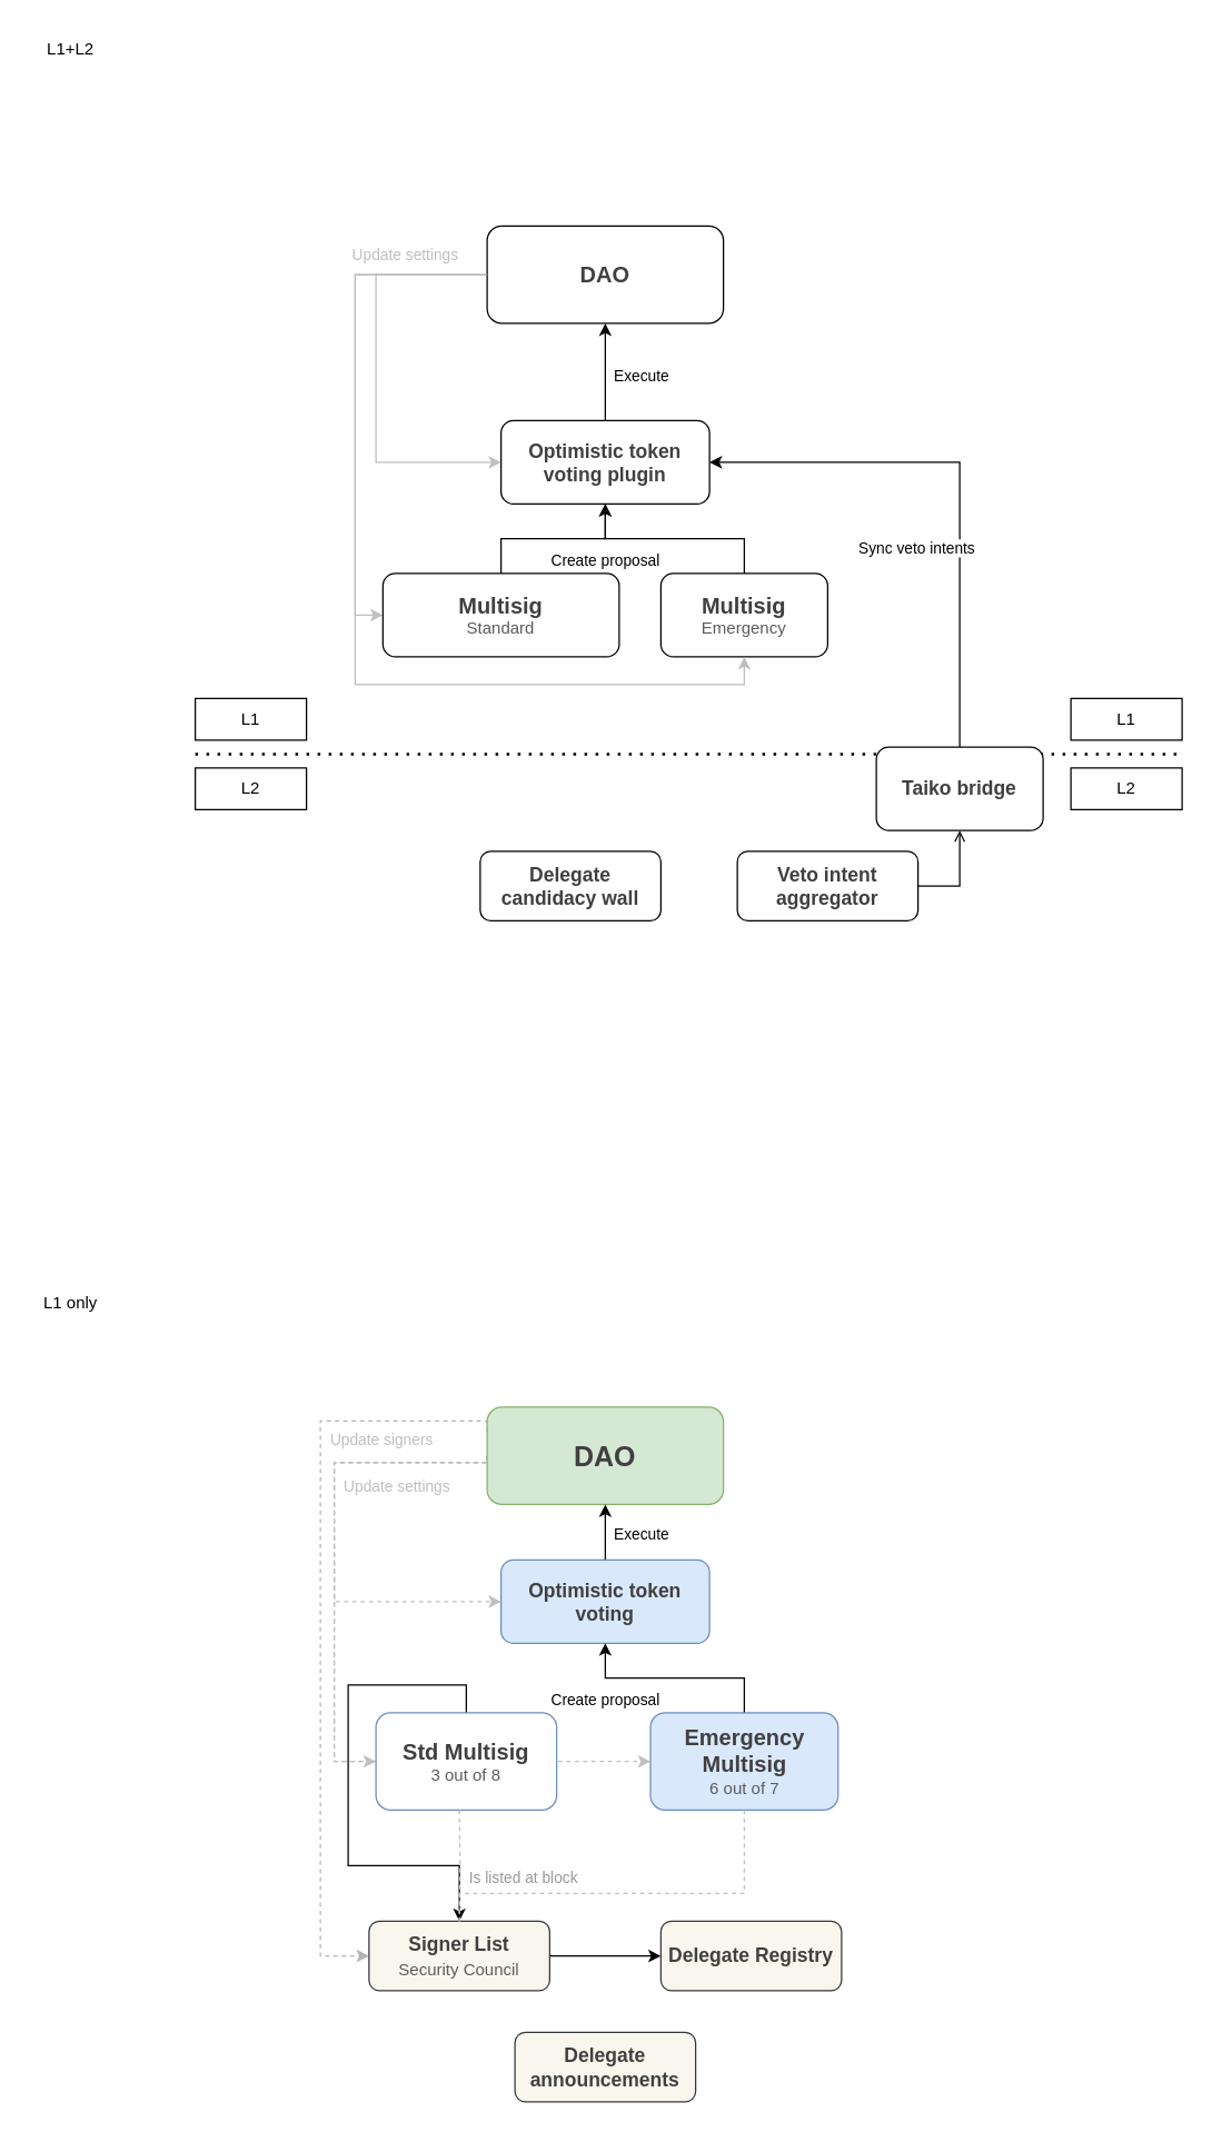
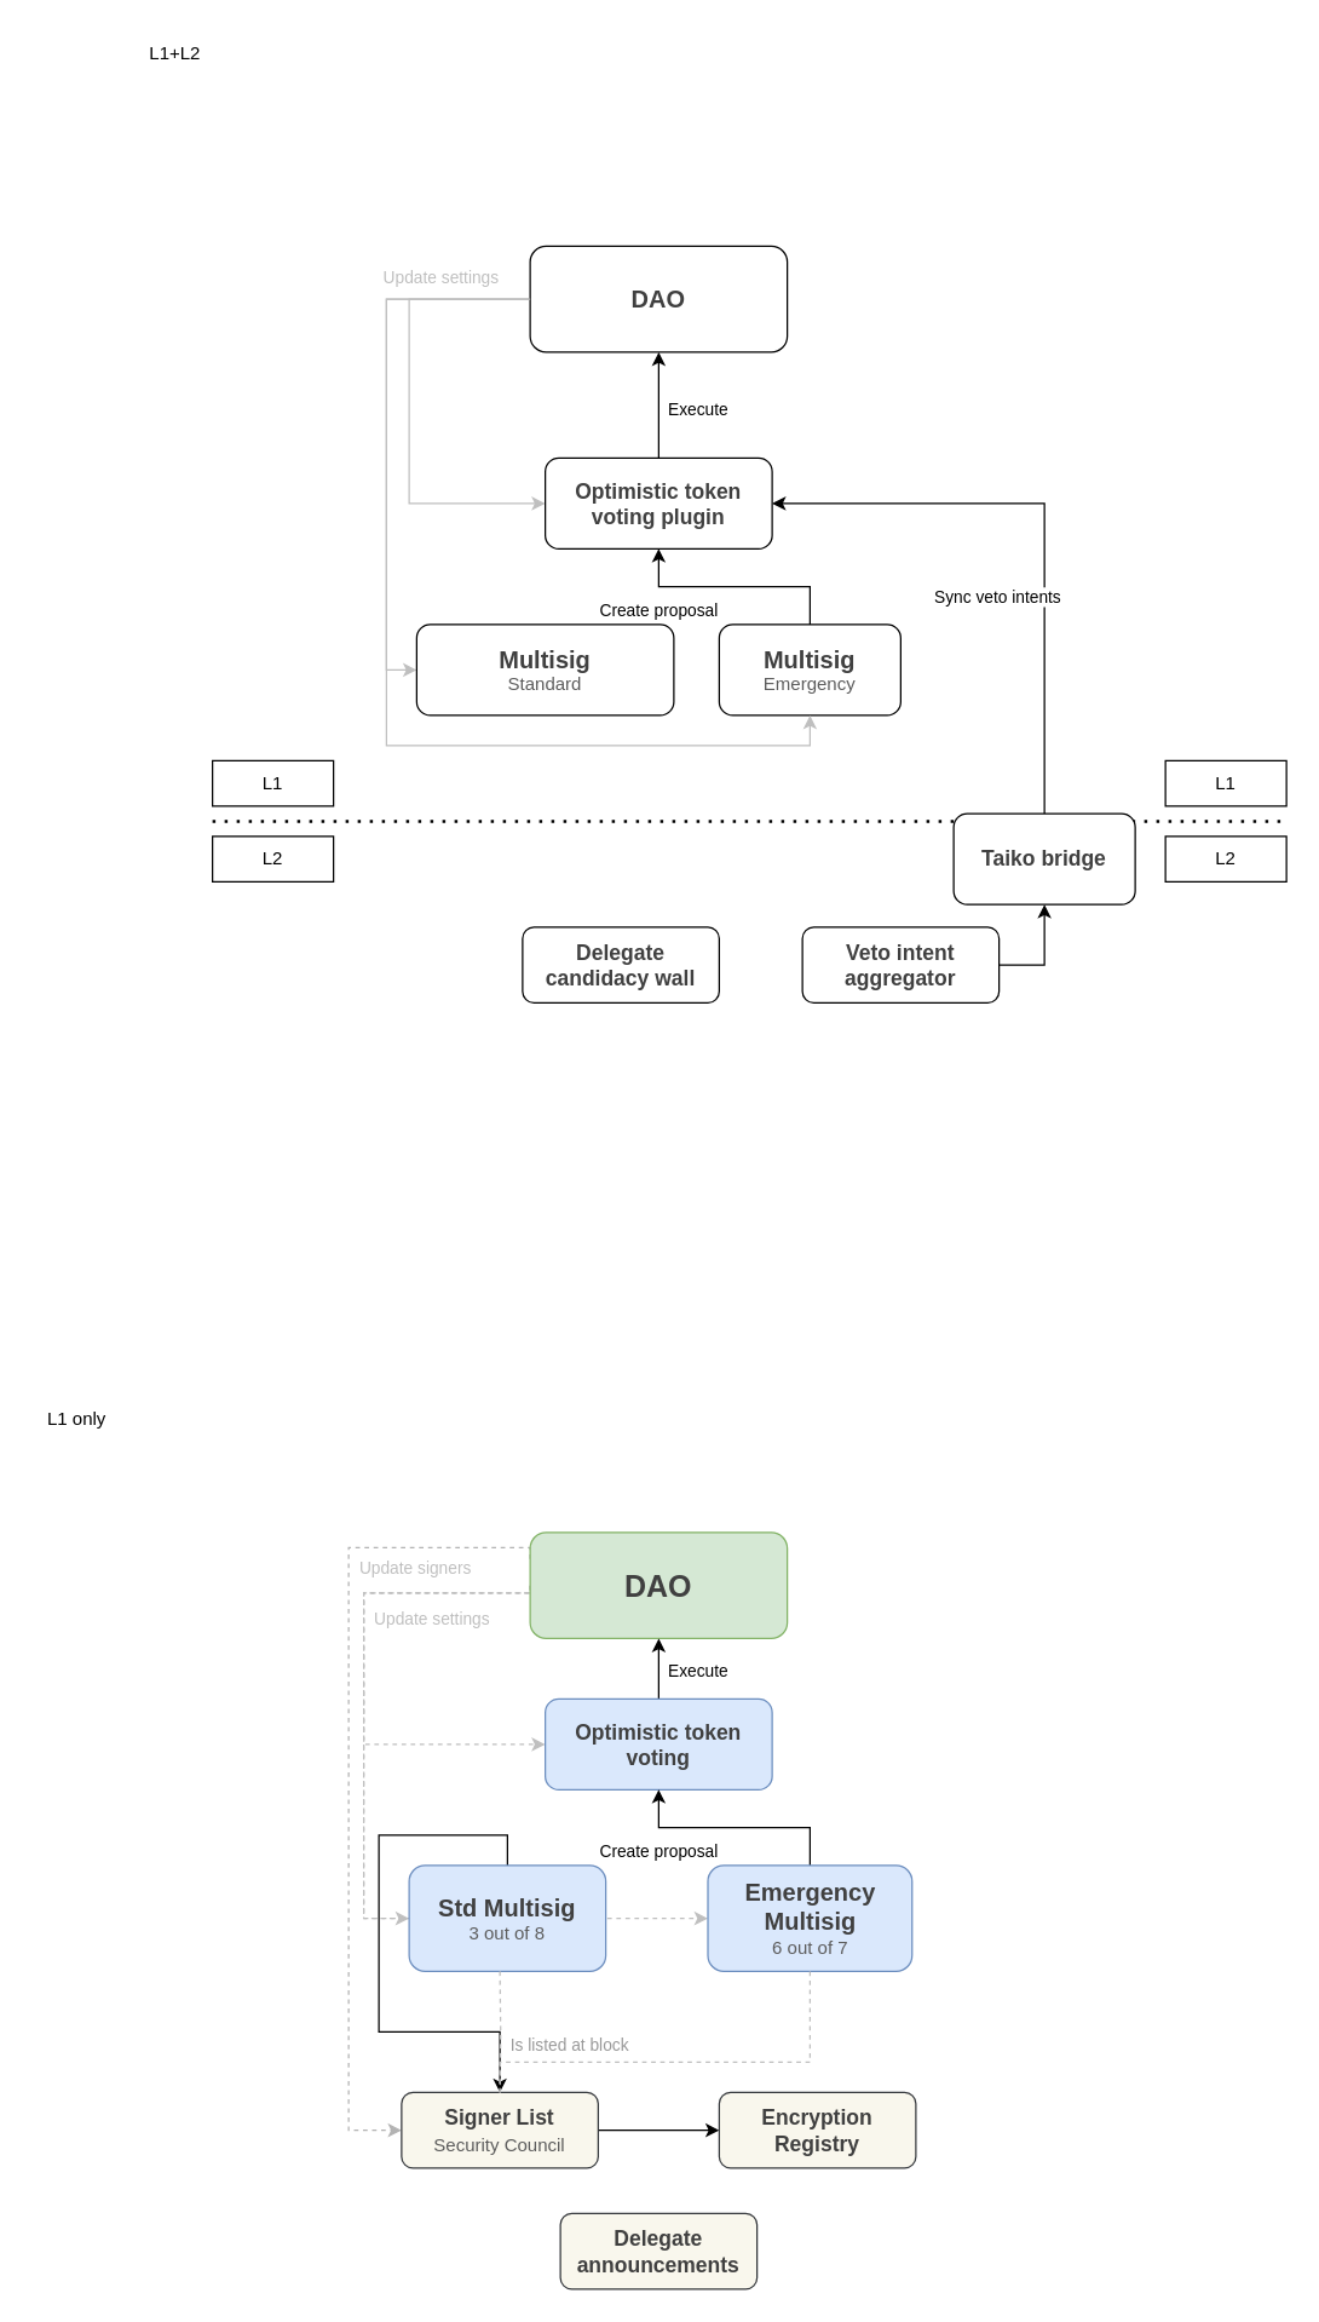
- <mxCell id="42" value="L1+L2" style="text;html=1;align=center;verticalAlign=middle;resizable=0;points=[];autosize=1;strokeColor=none;fillColor=none;" parent="1" vertex="1"><mxGeometry x="20" y="20" width="60" height="30" as="geometry" /></mxCell>
+ <mxCell id="42" value="L1+L2" style="text;html=1;align=center;verticalAlign=middle;resizable=0;points=[];autosize=1;strokeColor=none;fillColor=none;" parent="1" vertex="1"><mxGeometry x="85" y="20" width="60" height="30" as="geometry" /></mxCell>
- <mxCell id="10" style="edgeStyle=orthogonalEdgeStyle;rounded=0;orthogonalLoop=1;jettySize=auto;html=1;exitX=0.5;exitY=0;exitDx=0;exitDy=0;entryX=0.5;entryY=1;entryDx=0;entryDy=0;" parent="1" source="11" target="9" edge="1"><mxGeometry relative="1" as="geometry" /></mxCell>
- <mxCell id="19" style="edgeStyle=orthogonalEdgeStyle;rounded=0;orthogonalLoop=1;jettySize=auto;html=1;entryX=0.5;entryY=1;entryDx=0;entryDy=0;endArrow=open;" parent="1" source="20" target="26" edge="1"><mxGeometry relative="1" as="geometry"><Array as="points"><mxPoint x="690" y="637" /></Array></mxGeometry></mxCell>
+ <mxCell id="19" style="edgeStyle=orthogonalEdgeStyle;rounded=0;orthogonalLoop=1;jettySize=auto;html=1;entryX=0.5;entryY=1;entryDx=0;entryDy=0;" parent="1" source="20" target="26" edge="1"><mxGeometry relative="1" as="geometry"><Array as="points"><mxPoint x="690" y="637" /></Array></mxGeometry></mxCell>
- <mxCell id="37" value="&lt;font size=&quot;1&quot; color=&quot;#404040&quot; style=&quot;&quot;&gt;&lt;b style=&quot;font-size: 16px;&quot;&gt;Std Multisig&lt;/b&gt;&lt;/font&gt;&lt;div&gt;&lt;font color=&quot;#5c5c5c&quot; style=&quot;font-size: 12px;&quot;&gt;3 out of 8&lt;/font&gt;&lt;/div&gt;" style="rounded=1;whiteSpace=wrap;html=1;fillColor=#ffffff;strokeColor=#6c8ebf;" parent="1" vertex="1"><mxGeometry x="270" y="1232" width="130" height="70" as="geometry" /></mxCell>
+ <mxCell id="37" value="&lt;font size=&quot;1&quot; color=&quot;#404040&quot; style=&quot;&quot;&gt;&lt;b style=&quot;font-size: 16px;&quot;&gt;Std Multisig&lt;/b&gt;&lt;/font&gt;&lt;div&gt;&lt;font color=&quot;#5c5c5c&quot; style=&quot;font-size: 12px;&quot;&gt;3 out of 8&lt;/font&gt;&lt;/div&gt;" style="rounded=1;whiteSpace=wrap;html=1;fillColor=#dae8fc;strokeColor=#6c8ebf;" parent="1" vertex="1"><mxGeometry x="270" y="1232" width="130" height="70" as="geometry" /></mxCell>
- <mxCell id="46" value="&lt;font size=&quot;1&quot; color=&quot;#404040&quot; style=&quot;&quot;&gt;&lt;b style=&quot;font-size: 14px;&quot;&gt;Delegate Registry&lt;/b&gt;&lt;/font&gt;" style="rounded=1;whiteSpace=wrap;html=1;fillColor=#f9f7ed;strokeColor=#36393d;" vertex="1" parent="1"><mxGeometry x="475" y="1382" width="130" height="50" as="geometry" /></mxCell>
+ <mxCell id="46" value="&lt;font size=&quot;1&quot; color=&quot;#404040&quot; style=&quot;&quot;&gt;&lt;b style=&quot;font-size: 14px;&quot;&gt;Encryption Registry&lt;/b&gt;&lt;/font&gt;" style="rounded=1;whiteSpace=wrap;html=1;fillColor=#f9f7ed;strokeColor=#36393d;" vertex="1" parent="1"><mxGeometry x="475" y="1382" width="130" height="50" as="geometry" /></mxCell>
